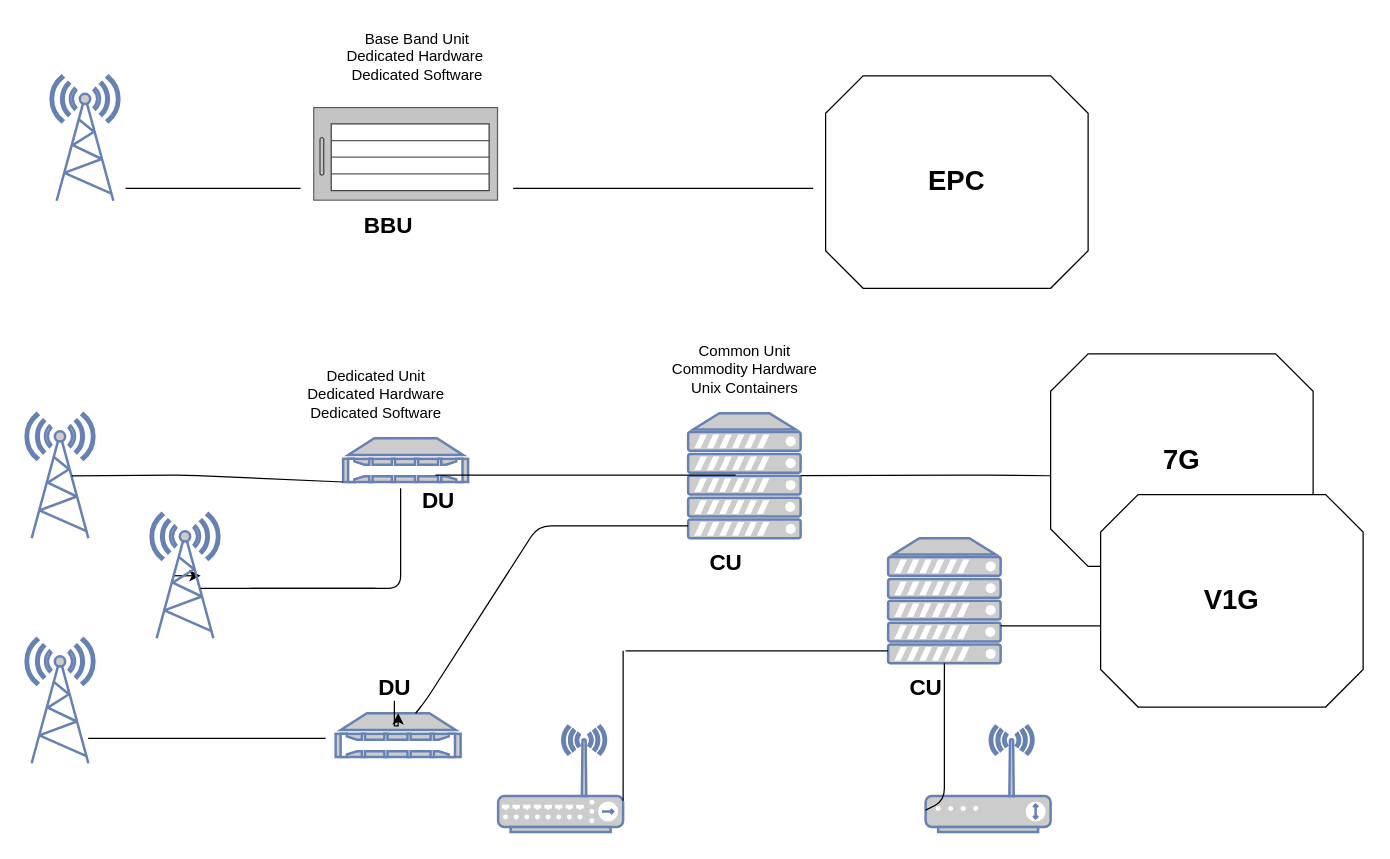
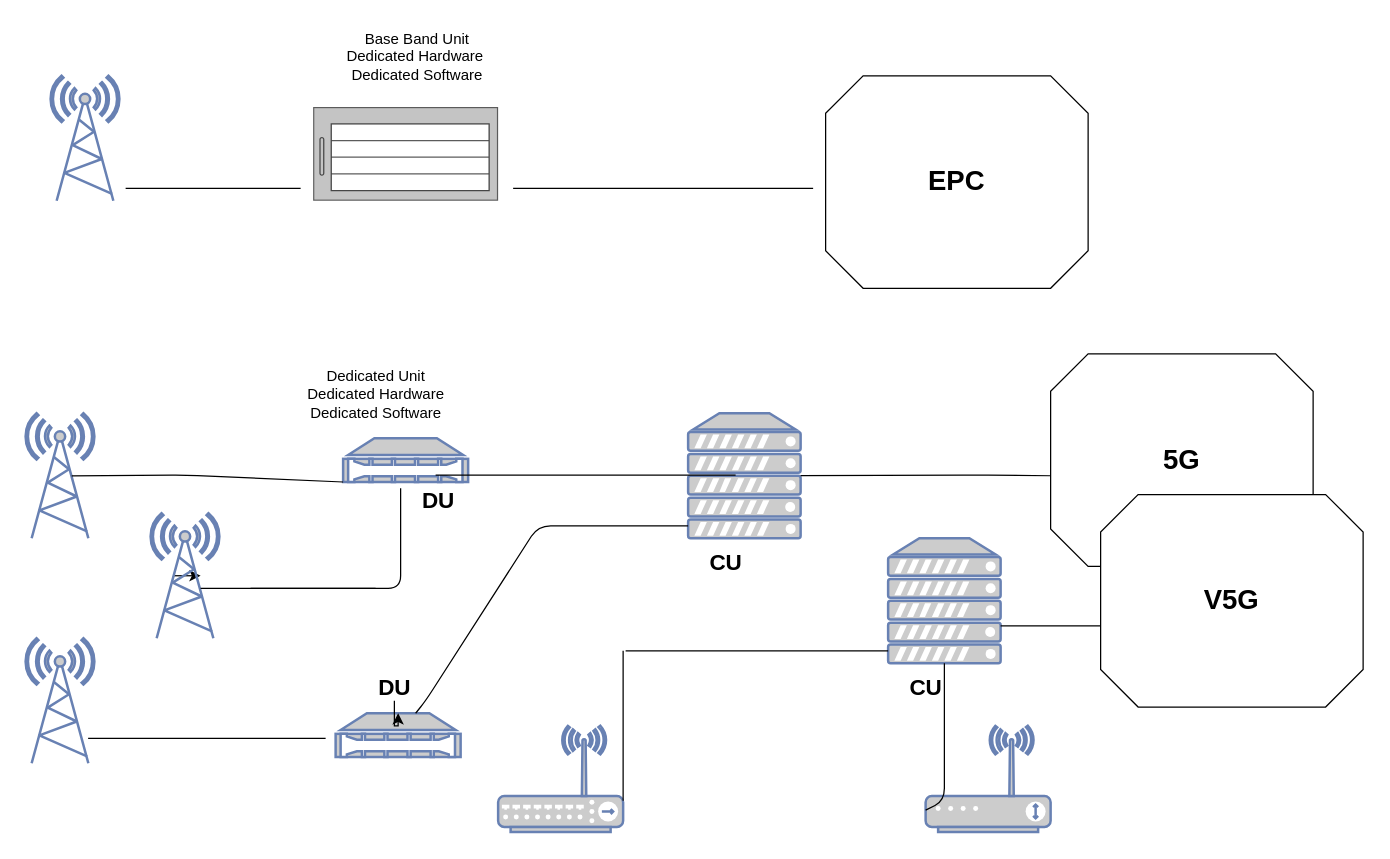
- <mxCell id="38" value="&lt;b&gt;&lt;font style=&quot;font-size: 18px&quot;&gt;BBU&lt;/font&gt;&lt;/b&gt;" style="text;html=1;align=center;verticalAlign=middle;resizable=0;points=[];autosize=1;" vertex="1" parent="1"><mxGeometry x="285" y="170" width="50" height="20" as="geometry" /></mxCell>
- <mxCell id="25" value="Common Unit&lt;br&gt;Commodity Hardware&lt;br&gt;Unix Containers" style="text;html=1;align=center;verticalAlign=middle;resizable=0;points=[];autosize=1;" vertex="1" parent="1"><mxGeometry x="530" y="270" width="130" height="50" as="geometry" /></mxCell>
- <mxCell id="34" value="&lt;b&gt;&lt;font style=&quot;font-size: 22px&quot;&gt;7G&lt;/font&gt;&lt;/b&gt;" style="whiteSpace=wrap;html=1;shape=mxgraph.basic.octagon2;align=center;verticalAlign=middle;dx=15;" vertex="1" parent="1"><mxGeometry x="840" y="282.5" width="210" height="170" as="geometry" /></mxCell>
+ <mxCell id="34" value="&lt;b&gt;&lt;font style=&quot;font-size: 22px&quot;&gt;5G&lt;/font&gt;&lt;/b&gt;" style="whiteSpace=wrap;html=1;shape=mxgraph.basic.octagon2;align=center;verticalAlign=middle;dx=15;" vertex="1" parent="1"><mxGeometry x="840" y="282.5" width="210" height="170" as="geometry" /></mxCell>
- <mxCell id="35" value="&lt;b&gt;&lt;font style=&quot;font-size: 22px&quot;&gt;V1G&lt;/font&gt;&lt;/b&gt;" style="whiteSpace=wrap;html=1;shape=mxgraph.basic.octagon2;align=center;verticalAlign=middle;dx=15;" vertex="1" parent="1"><mxGeometry x="880" y="395" width="210" height="170" as="geometry" /></mxCell>
+ <mxCell id="35" value="&lt;b&gt;&lt;font style=&quot;font-size: 22px&quot;&gt;V5G&lt;/font&gt;&lt;/b&gt;" style="whiteSpace=wrap;html=1;shape=mxgraph.basic.octagon2;align=center;verticalAlign=middle;dx=15;" vertex="1" parent="1"><mxGeometry x="880" y="395" width="210" height="170" as="geometry" /></mxCell>
